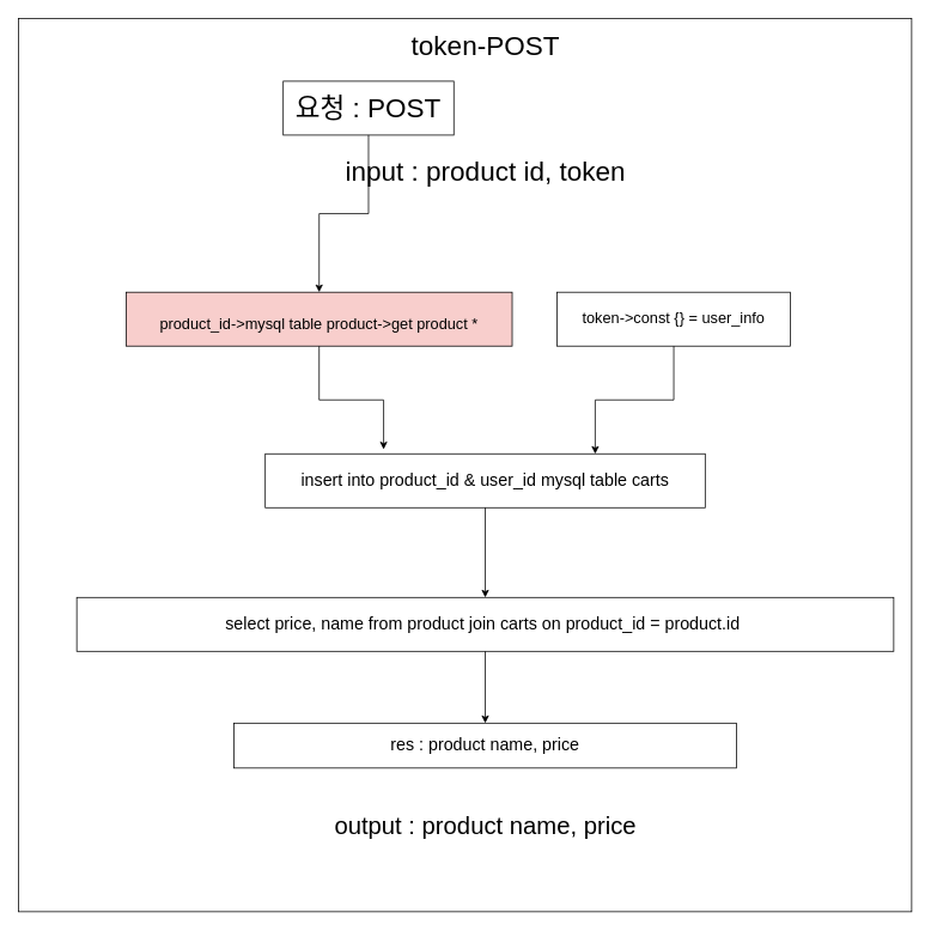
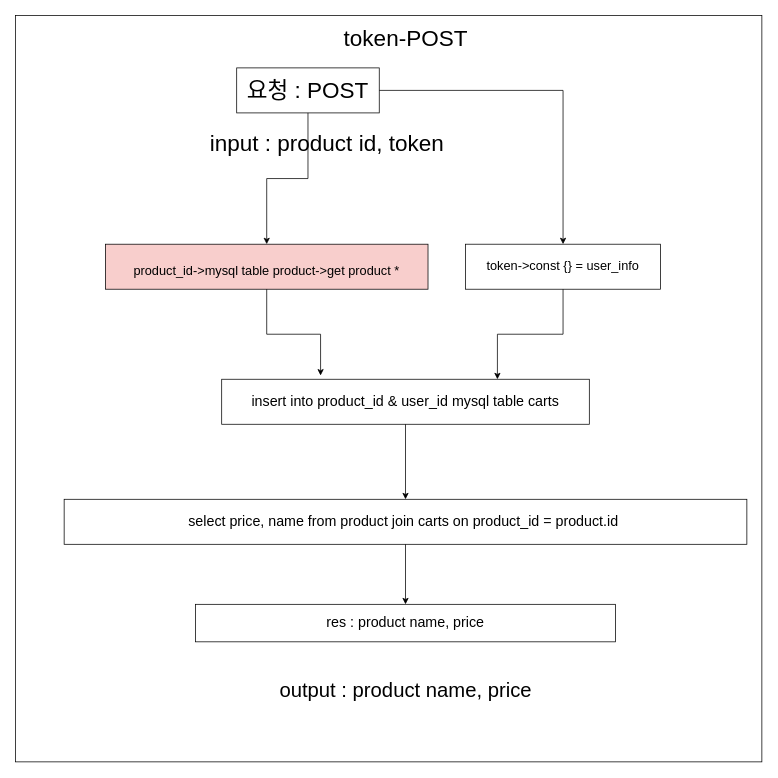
+ <mxCell id="10" style="edgeStyle=orthogonalEdgeStyle;rounded=0;orthogonalLoop=1;jettySize=auto;html=1;fontSize=17;" edge="1" parent="2" source="5" target="9"><mxGeometry relative="1" as="geometry"><mxPoint x="610" y="305" as="targetPoint" /></mxGeometry></mxCell>
- <mxCell id="6" value="input : product id, token" style="text;html=1;align=center;verticalAlign=middle;resizable=0;points=[];autosize=1;strokeColor=none;fillColor=none;fontSize=30;" vertex="1" parent="2"><mxGeometry x="350" y="145" width="340" height="50" as="geometry" /></mxCell>
+ <mxCell id="6" value="input : product id, token" style="text;html=1;align=center;verticalAlign=middle;resizable=0;points=[];autosize=1;strokeColor=none;fillColor=none;fontSize=30;" vertex="1" parent="2"><mxGeometry x="245" y="145" width="340" height="50" as="geometry" /></mxCell>
